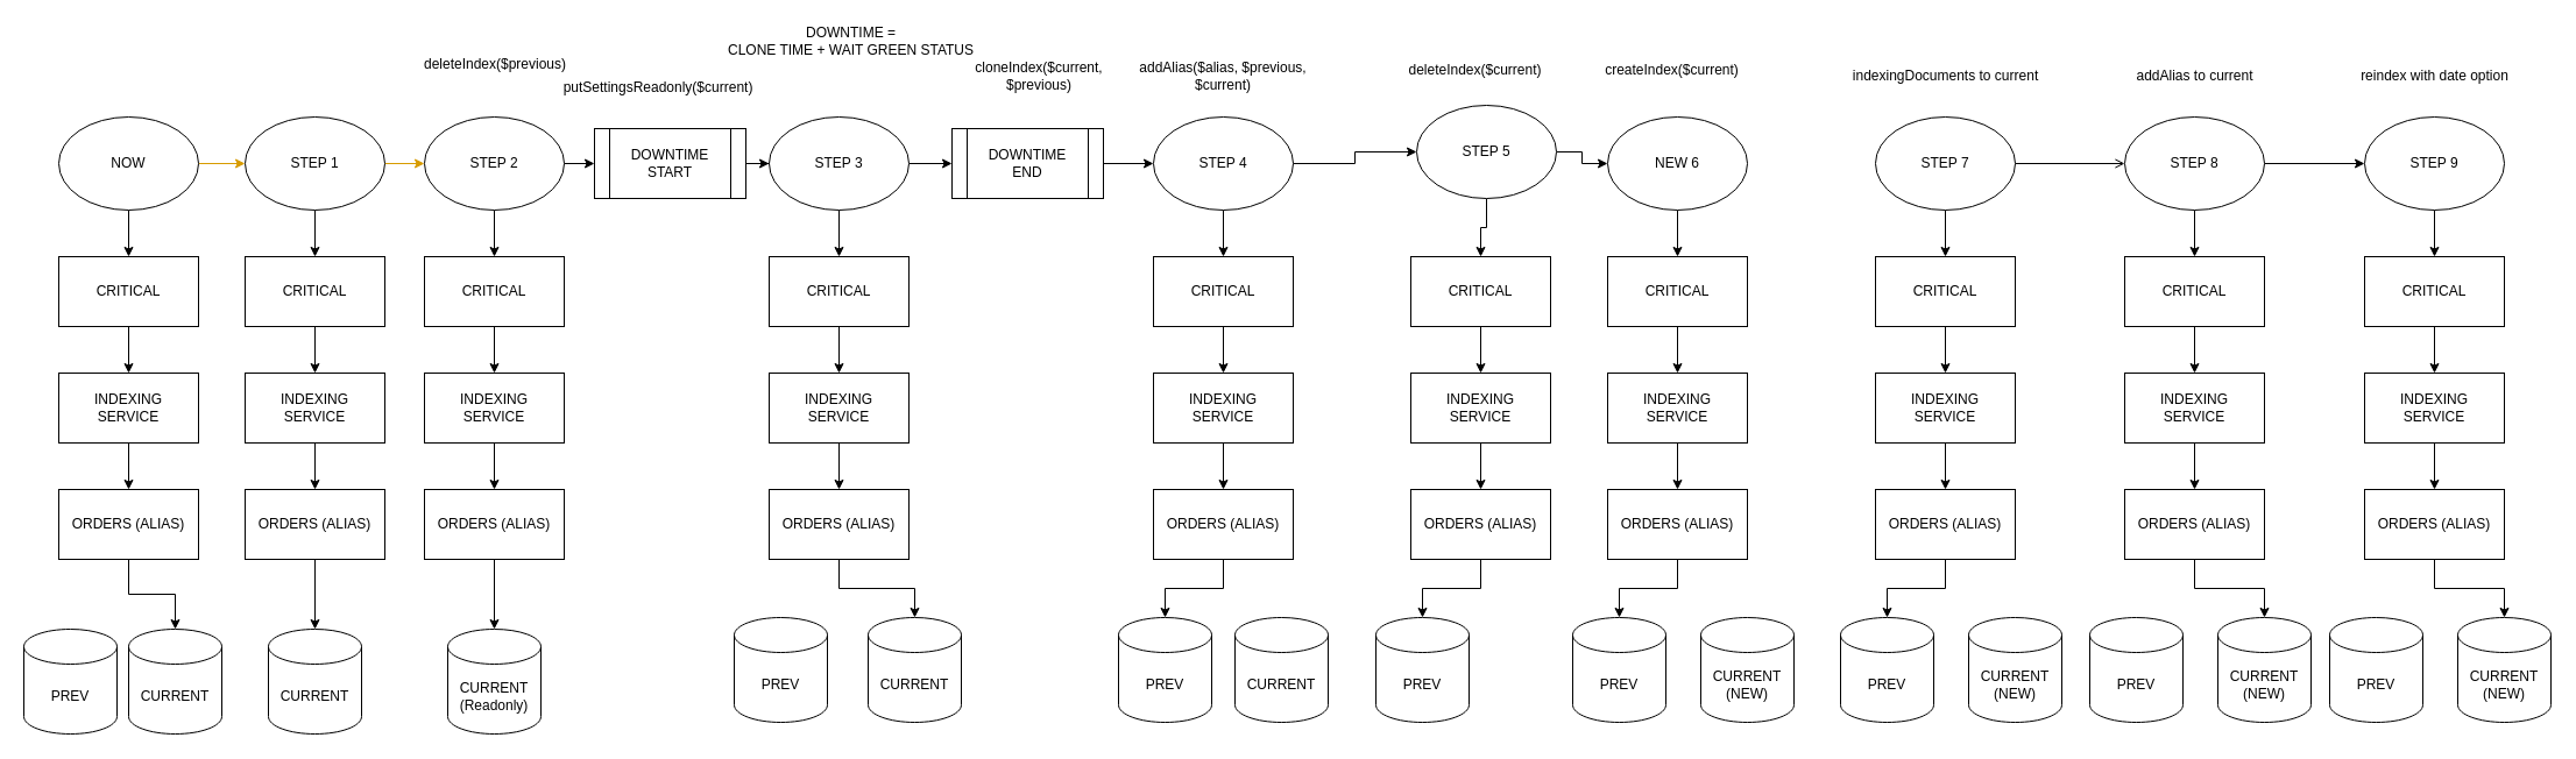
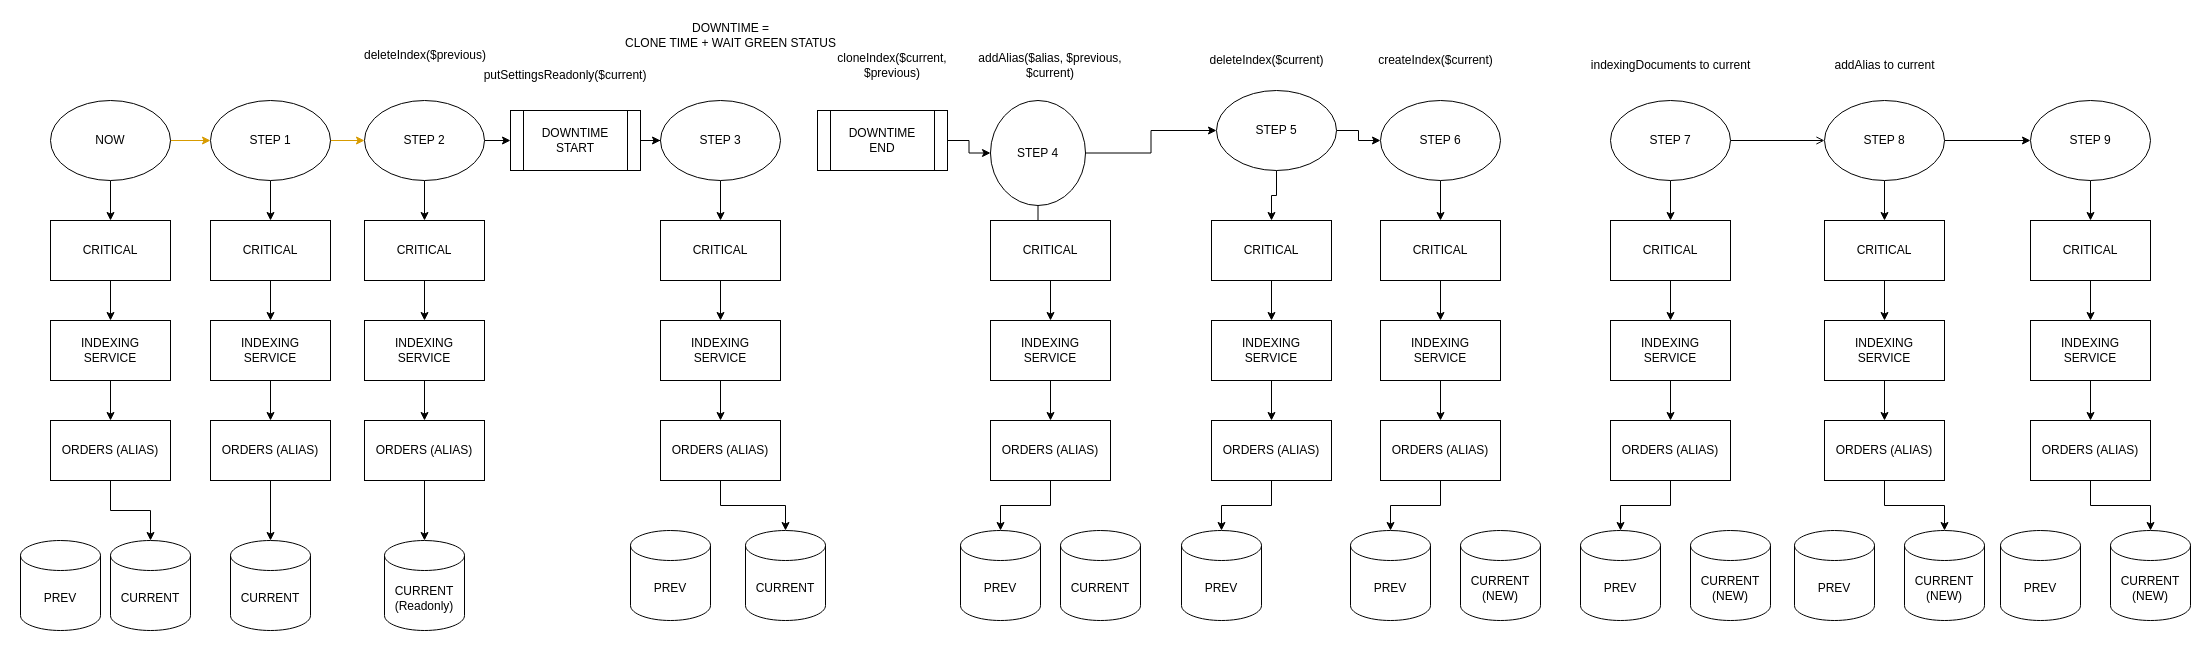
- <mxCell id="119" value="reindex with date option" style="text;html=1;align=center;verticalAlign=middle;resizable=0;points=[];autosize=1;" parent="1" vertex="1"><mxGeometry x="2020" y="55" width="140" height="20" as="geometry" /></mxCell>
- <mxCell id="35" value="" style="edgeStyle=orthogonalEdgeStyle;rounded=0;orthogonalLoop=1;jettySize=auto;html=1;" parent="1" source="36" target="63" edge="1"><mxGeometry relative="1" as="geometry" /></mxCell>
- <mxCell id="49" value="&lt;div&gt;STEP 4&lt;br&gt;&lt;/div&gt;" style="ellipse;whiteSpace=wrap;html=1;" parent="1" vertex="1"><mxGeometry x="990" width="120" height="80" as="geometry" y="100" /></mxCell>
+ <mxCell id="49" value="&lt;div&gt;STEP 4&lt;br&gt;&lt;/div&gt;" style="ellipse;whiteSpace=wrap;html=1;" parent="1" vertex="1"><mxGeometry x="990" y="100" width="95" height="105" as="geometry" /></mxCell>
- <mxCell id="76" value="&lt;div&gt;NEW 6&lt;br&gt;&lt;/div&gt;" style="ellipse;whiteSpace=wrap;html=1;" parent="1" vertex="1"><mxGeometry x="1380" width="120" height="80" as="geometry" y="100" /></mxCell>
+ <mxCell id="76" value="&lt;div&gt;STEP 6&lt;br&gt;&lt;/div&gt;" style="ellipse;whiteSpace=wrap;html=1;" parent="1" vertex="1"><mxGeometry x="1380" width="120" height="80" as="geometry" y="100" /></mxCell>
